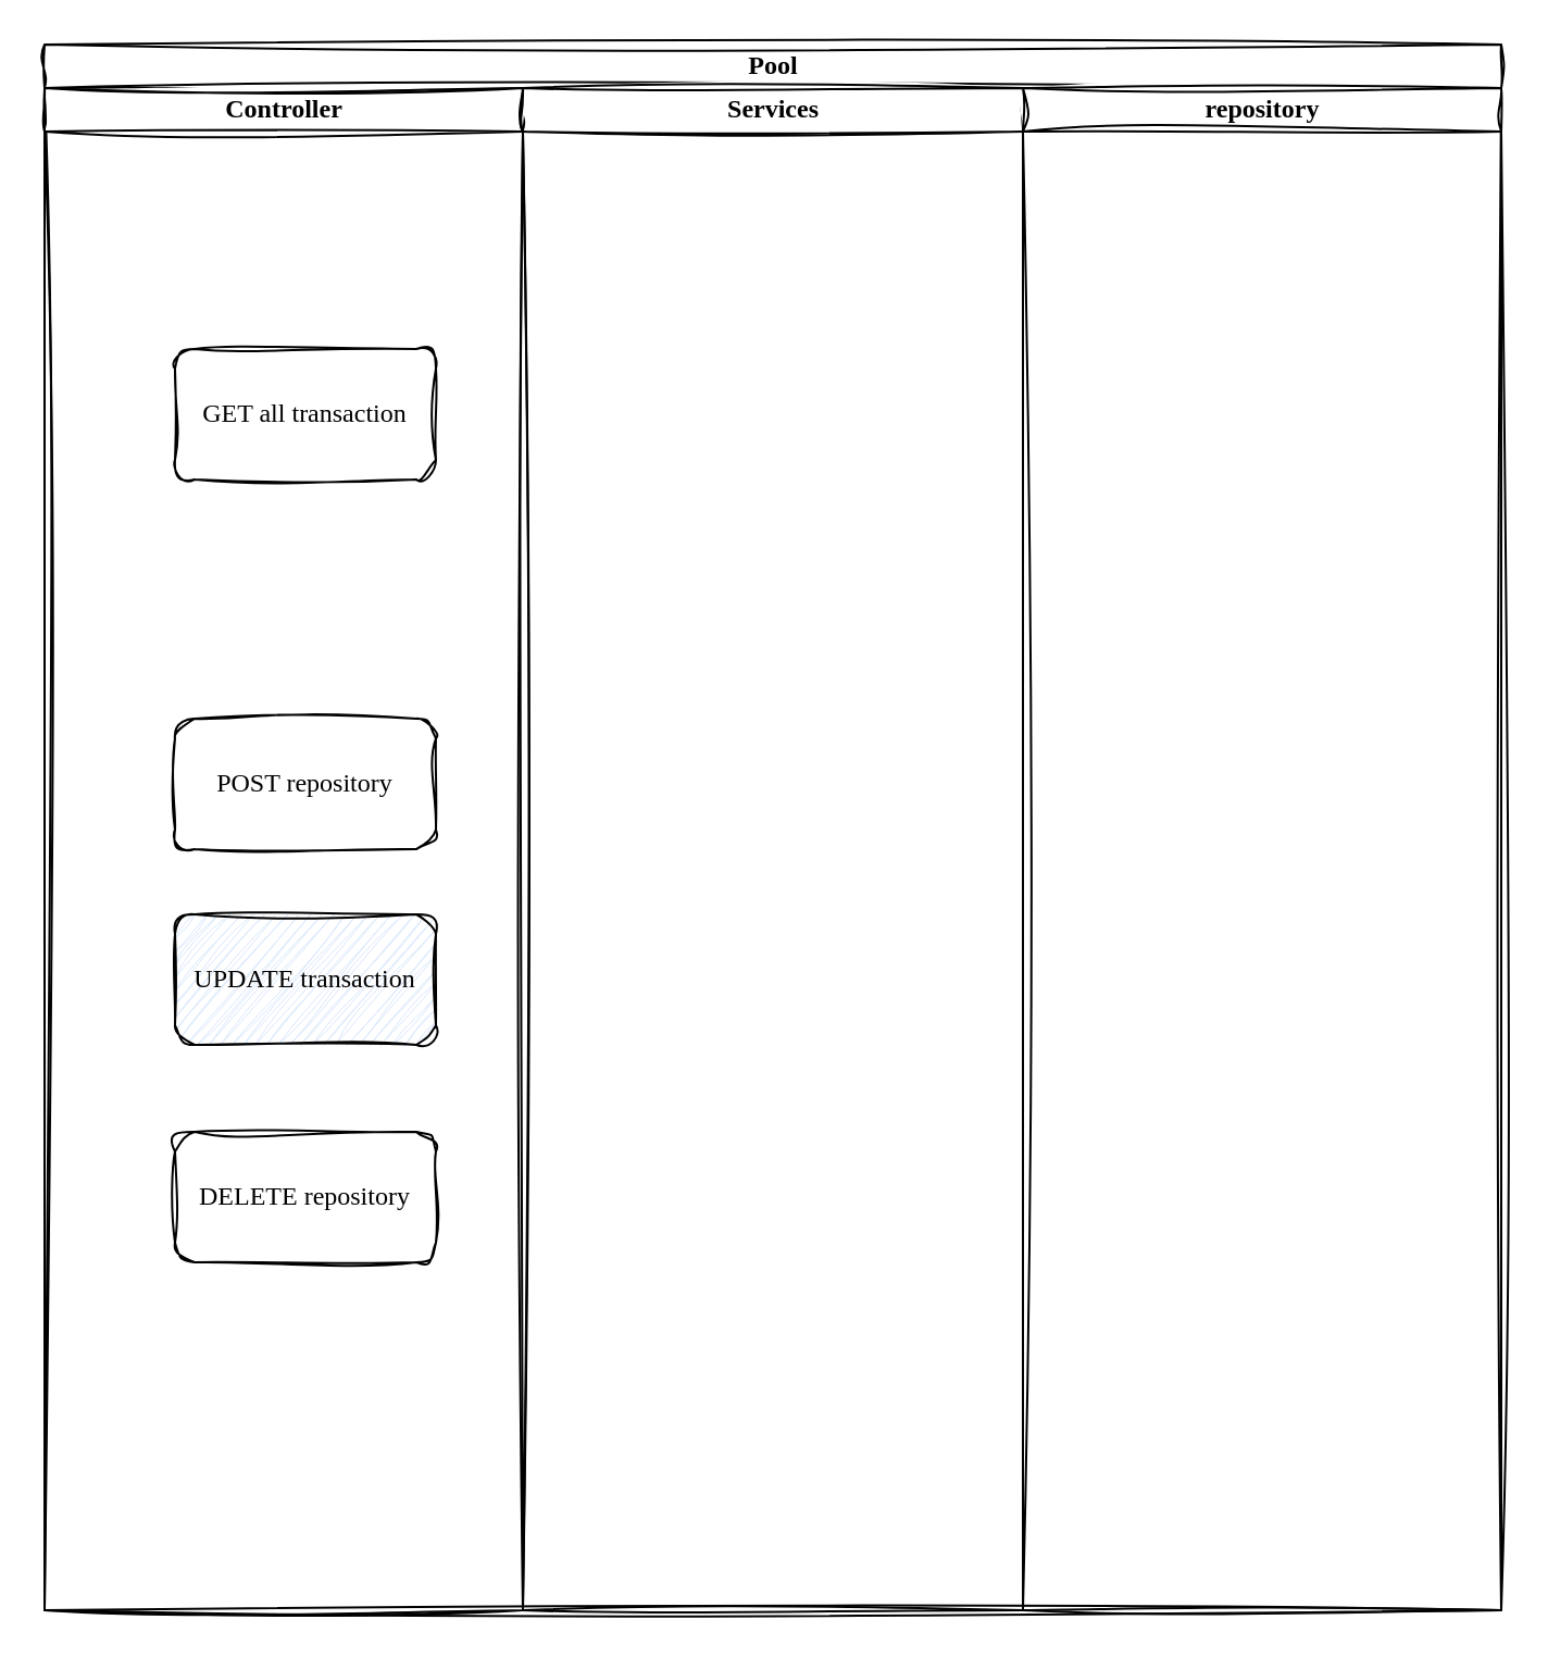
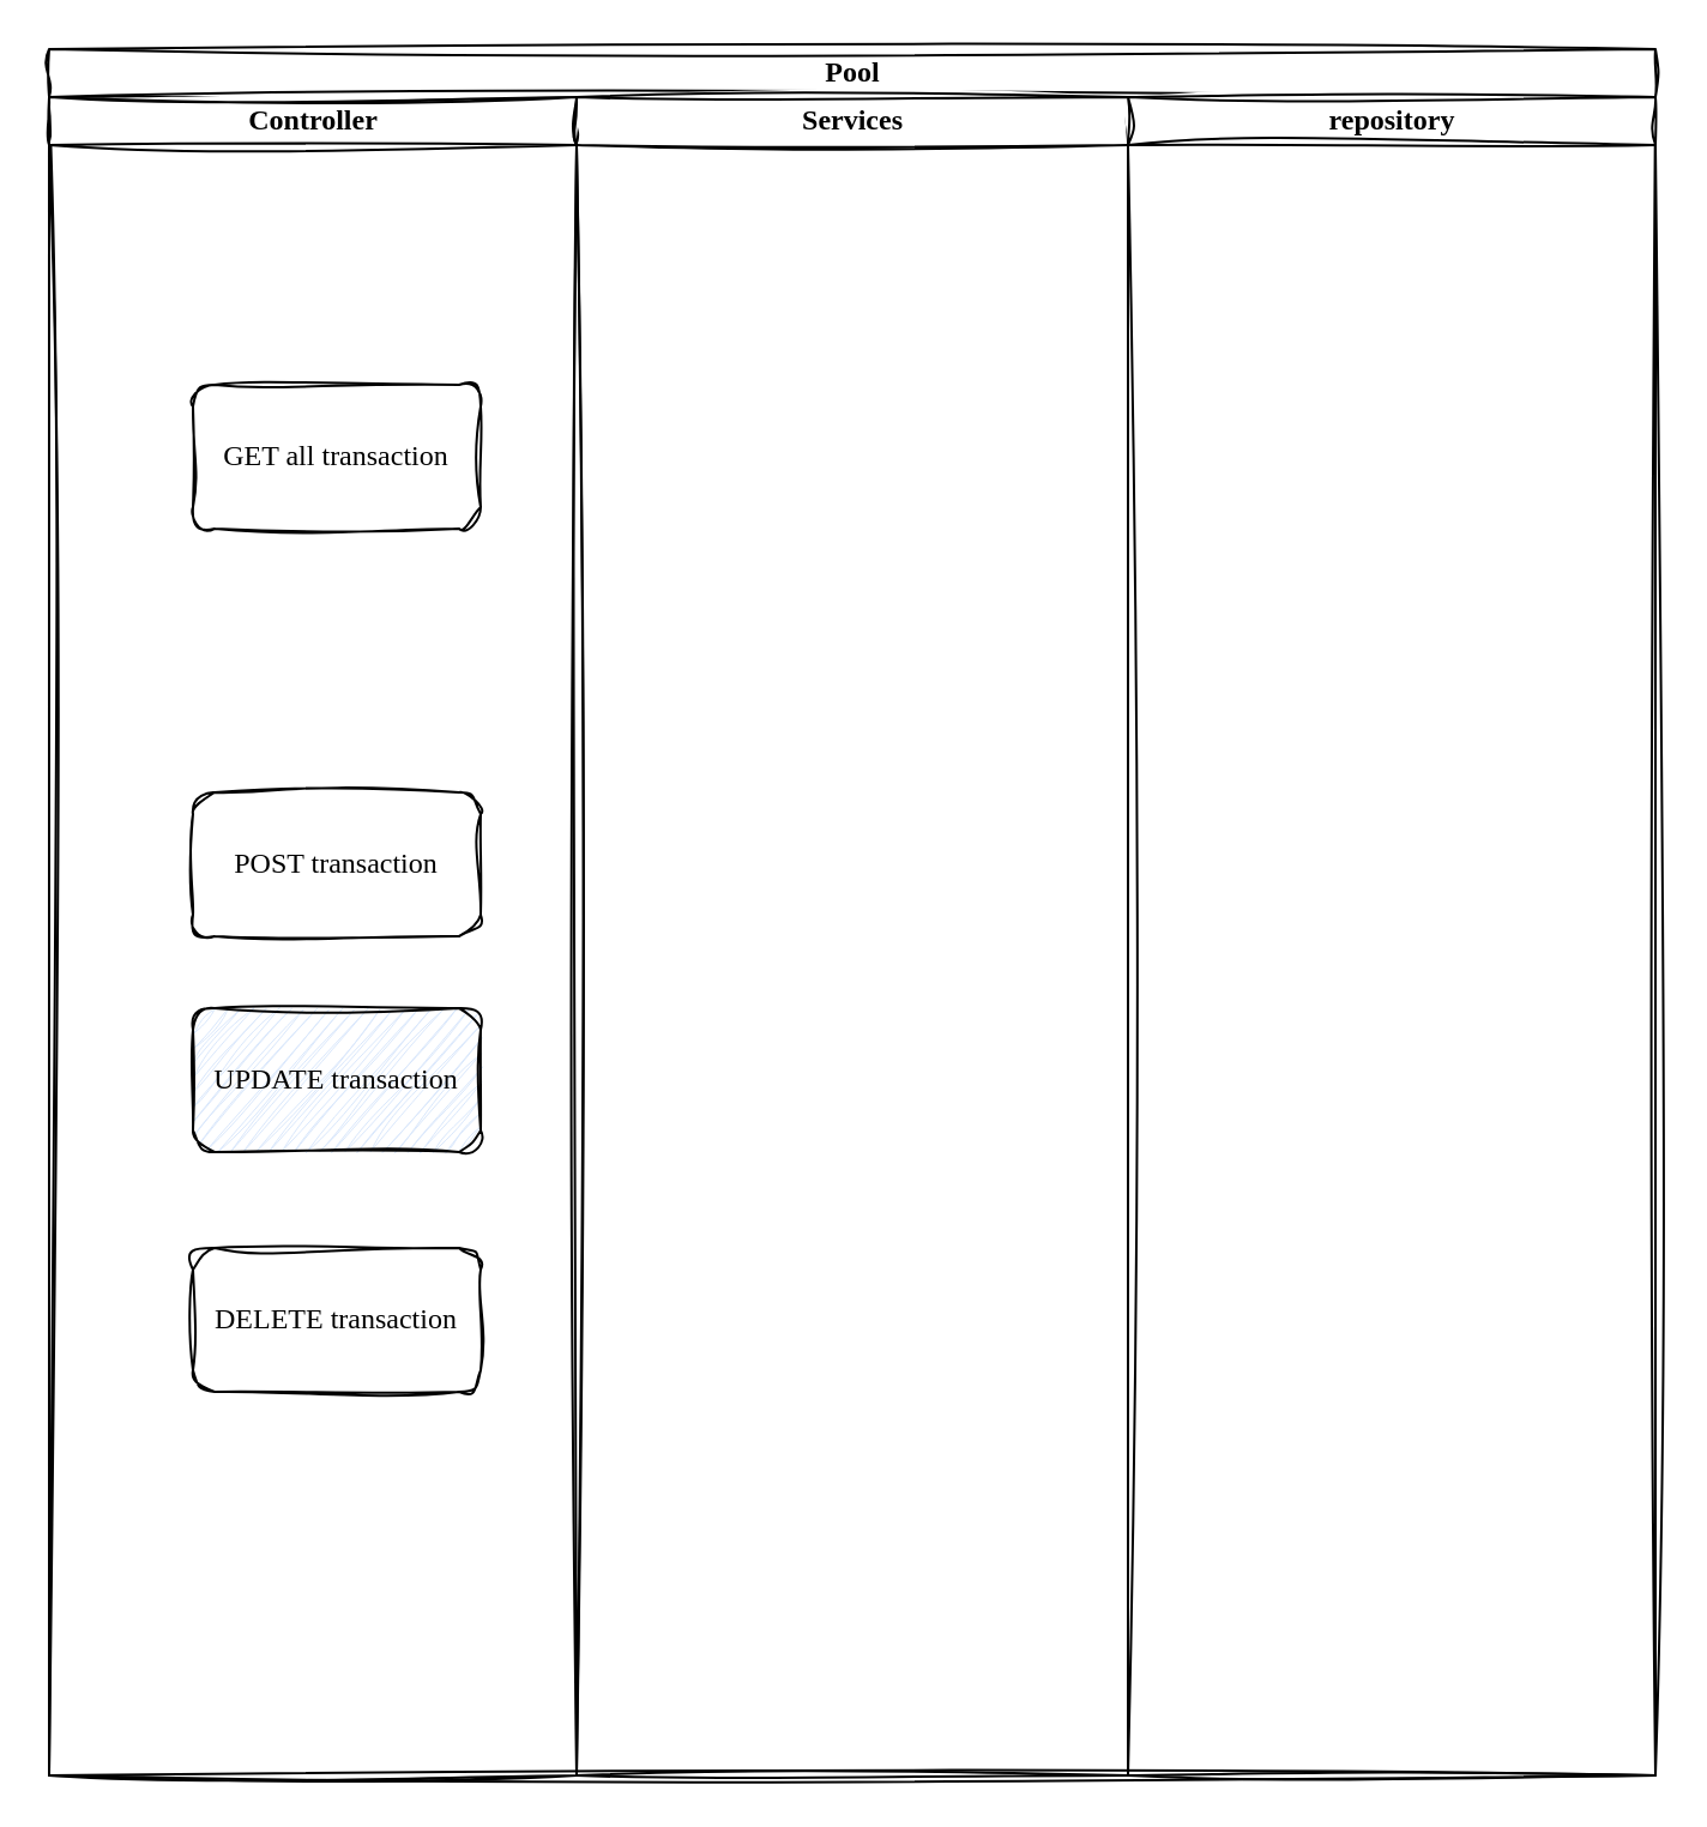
- <mxCell id="7" value="POST repository" style="rounded=1;whiteSpace=wrap;html=1;sketch=1;hachureGap=4;jiggle=2;curveFitting=1;fontFamily=Architects Daughter;fontSource=https%3A%2F%2Ffonts.googleapis.com%2Fcss%3Ffamily%3DArchitects%2BDaughter;" vertex="1" parent="3"><mxGeometry x="60" y="290" width="120" height="60" as="geometry" /></mxCell>
+ <mxCell id="7" value="POST transaction" style="rounded=1;whiteSpace=wrap;html=1;sketch=1;hachureGap=4;jiggle=2;curveFitting=1;fontFamily=Architects Daughter;fontSource=https%3A%2F%2Ffonts.googleapis.com%2Fcss%3Ffamily%3DArchitects%2BDaughter;" vertex="1" parent="3"><mxGeometry x="60" y="290" width="120" height="60" as="geometry" /></mxCell>
- <mxCell id="6" value="DELETE repository" style="rounded=1;whiteSpace=wrap;html=1;sketch=1;hachureGap=4;jiggle=2;curveFitting=1;fontFamily=Architects Daughter;fontSource=https%3A%2F%2Ffonts.googleapis.com%2Fcss%3Ffamily%3DArchitects%2BDaughter;" vertex="1" parent="3"><mxGeometry x="60" y="480" width="120" height="60" as="geometry" /></mxCell>
+ <mxCell id="6" value="DELETE transaction" style="rounded=1;whiteSpace=wrap;html=1;sketch=1;hachureGap=4;jiggle=2;curveFitting=1;fontFamily=Architects Daughter;fontSource=https%3A%2F%2Ffonts.googleapis.com%2Fcss%3Ffamily%3DArchitects%2BDaughter;" vertex="1" parent="3"><mxGeometry x="60" y="480" width="120" height="60" as="geometry" /></mxCell>
